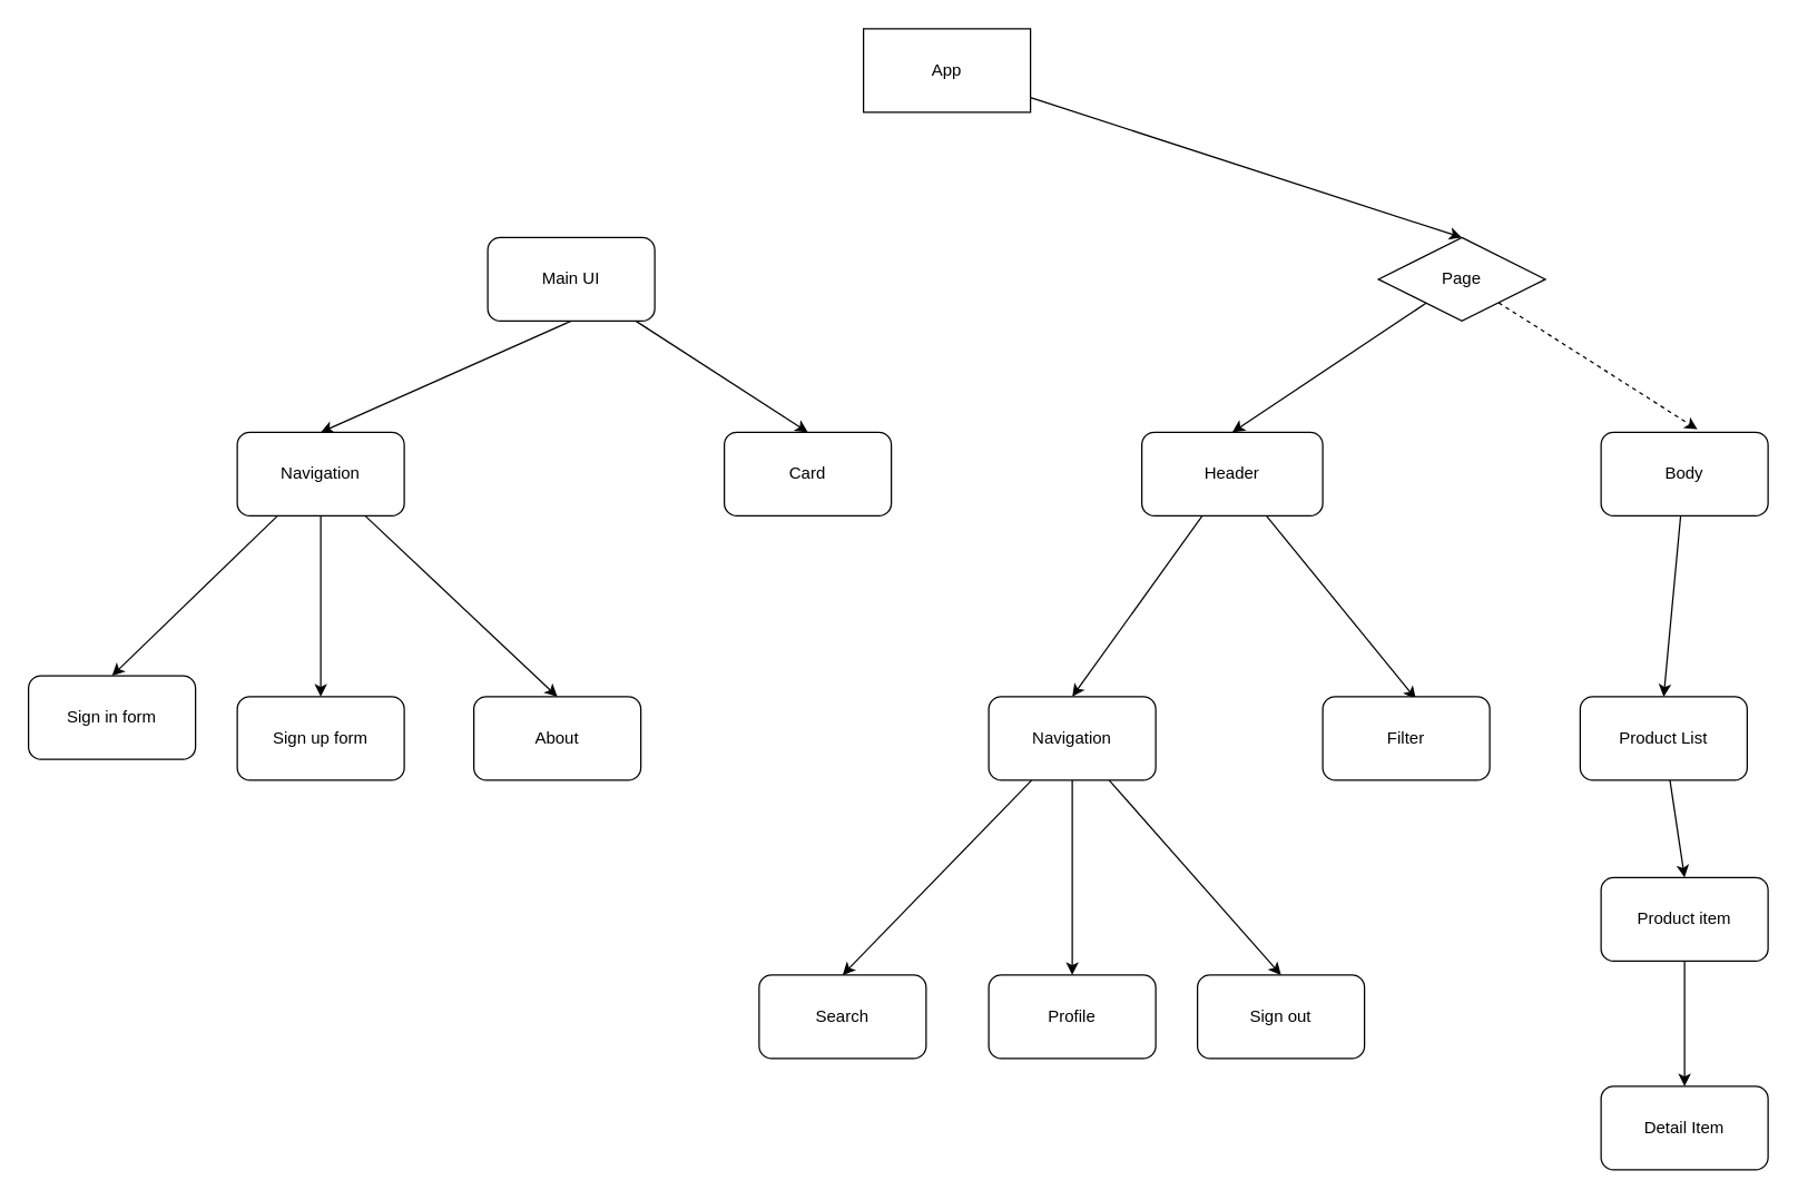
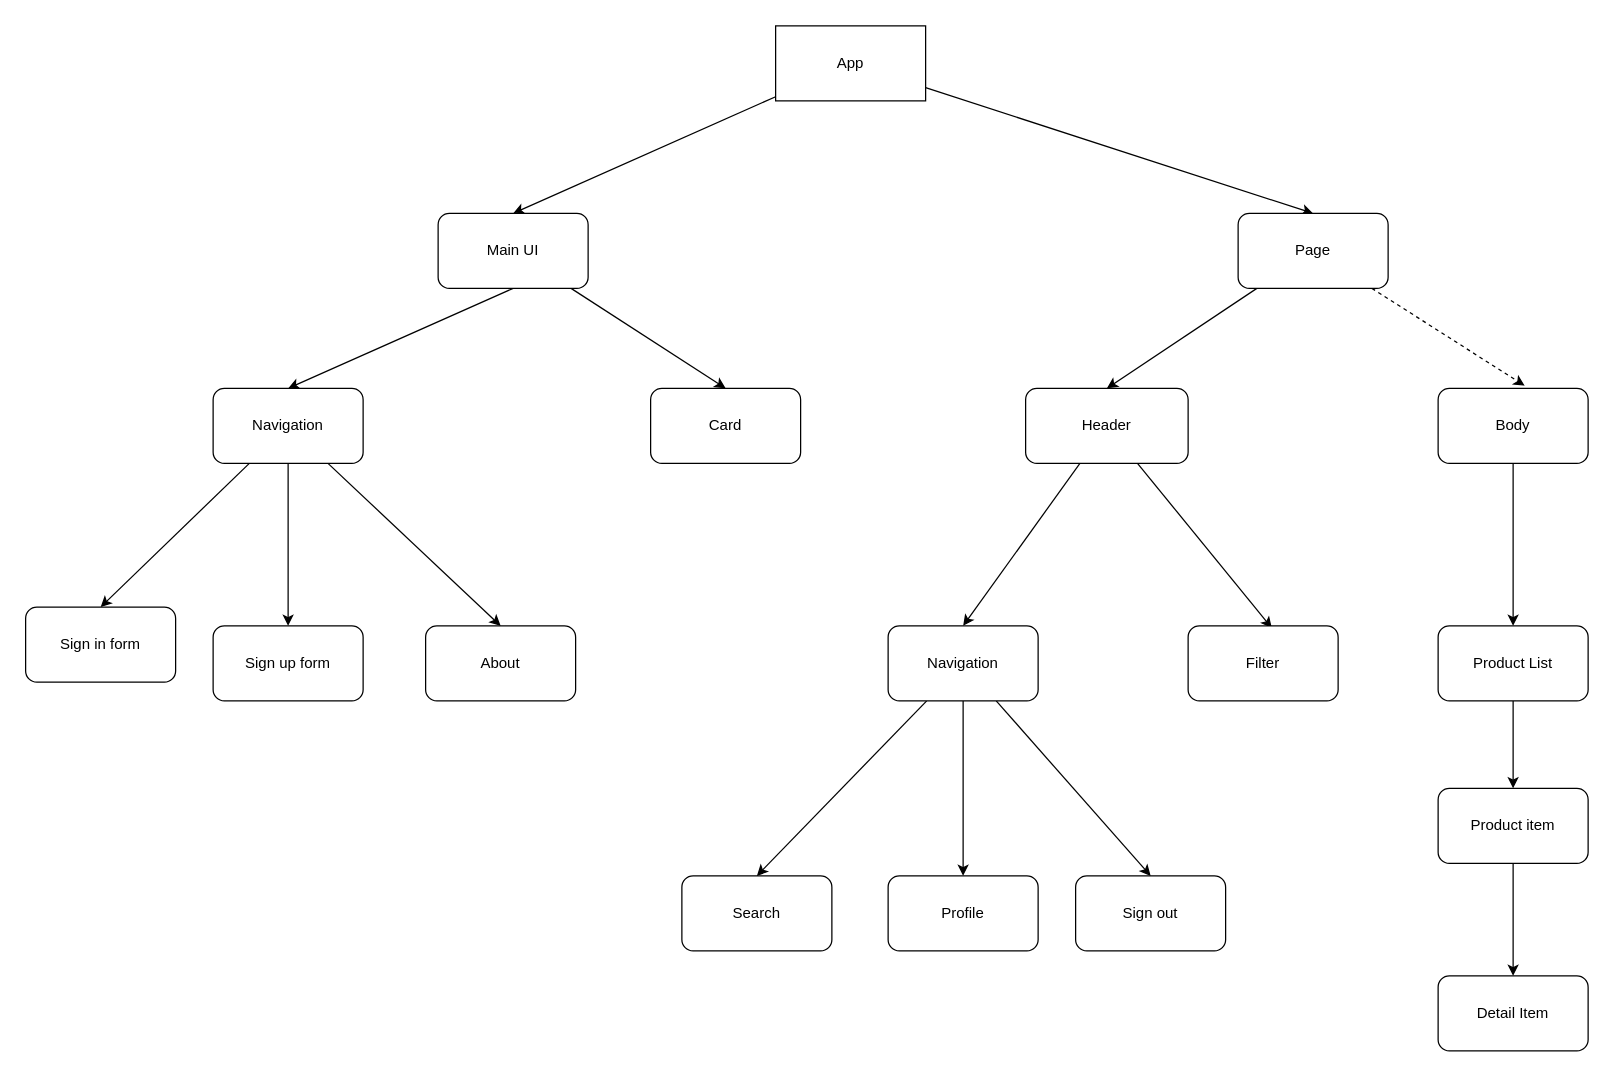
+ <mxCell id="2" style="edgeStyle=none;html=1;entryX=0.5;entryY=0;entryDx=0;entryDy=0;" edge="1" parent="1" source="4" target="7"><mxGeometry relative="1" as="geometry" /></mxCell>
- <mxCell id="10" value="Page" style="rhombus;whiteSpace=wrap;html=1;" vertex="1" parent="1"><mxGeometry x="990" y="170" width="120" height="60" as="geometry" /></mxCell>
+ <mxCell id="10" value="Page" style="rounded=1;whiteSpace=wrap;html=1;" vertex="1" parent="1"><mxGeometry x="990" y="170" width="120" height="60" as="geometry" /></mxCell>
- <mxCell id="30" value="Product List" style="rounded=1;whiteSpace=wrap;html=1;" vertex="1" parent="1"><mxGeometry x="1135" y="500" width="120" height="60" as="geometry" /></mxCell>
+ <mxCell id="30" value="Product List" style="rounded=1;whiteSpace=wrap;html=1;" vertex="1" parent="1"><mxGeometry x="1150" y="500" width="120" height="60" as="geometry" /></mxCell>
